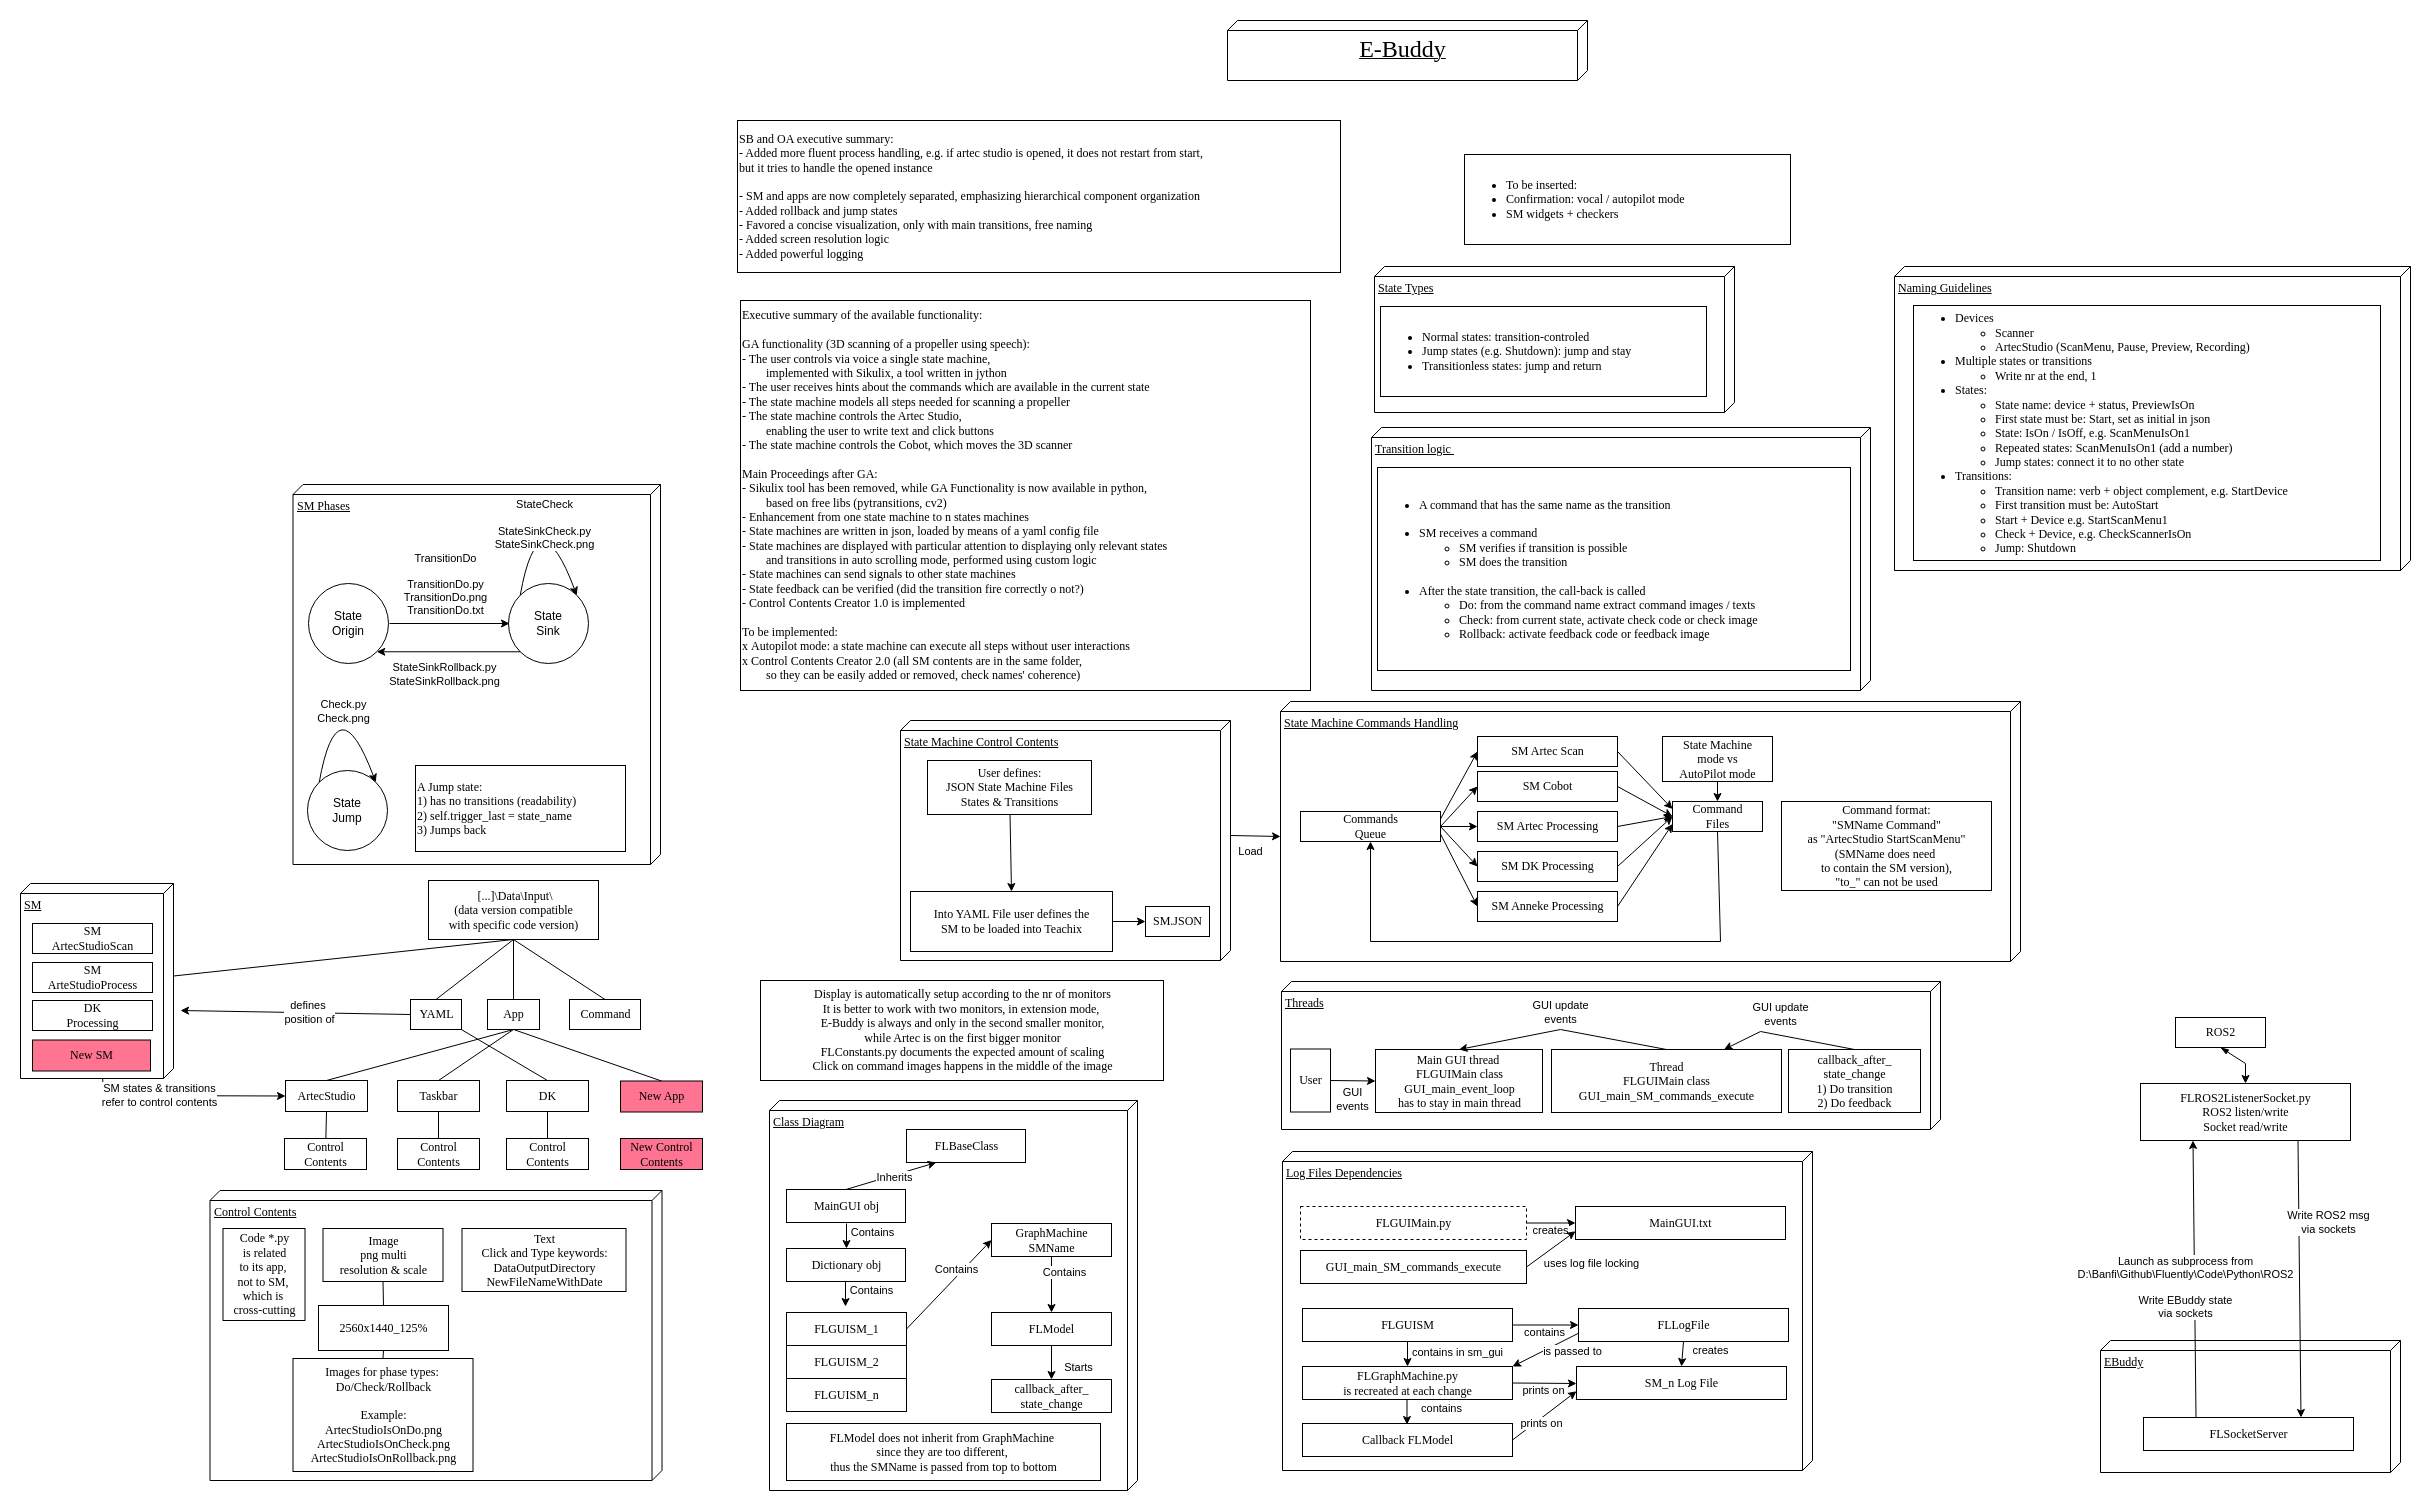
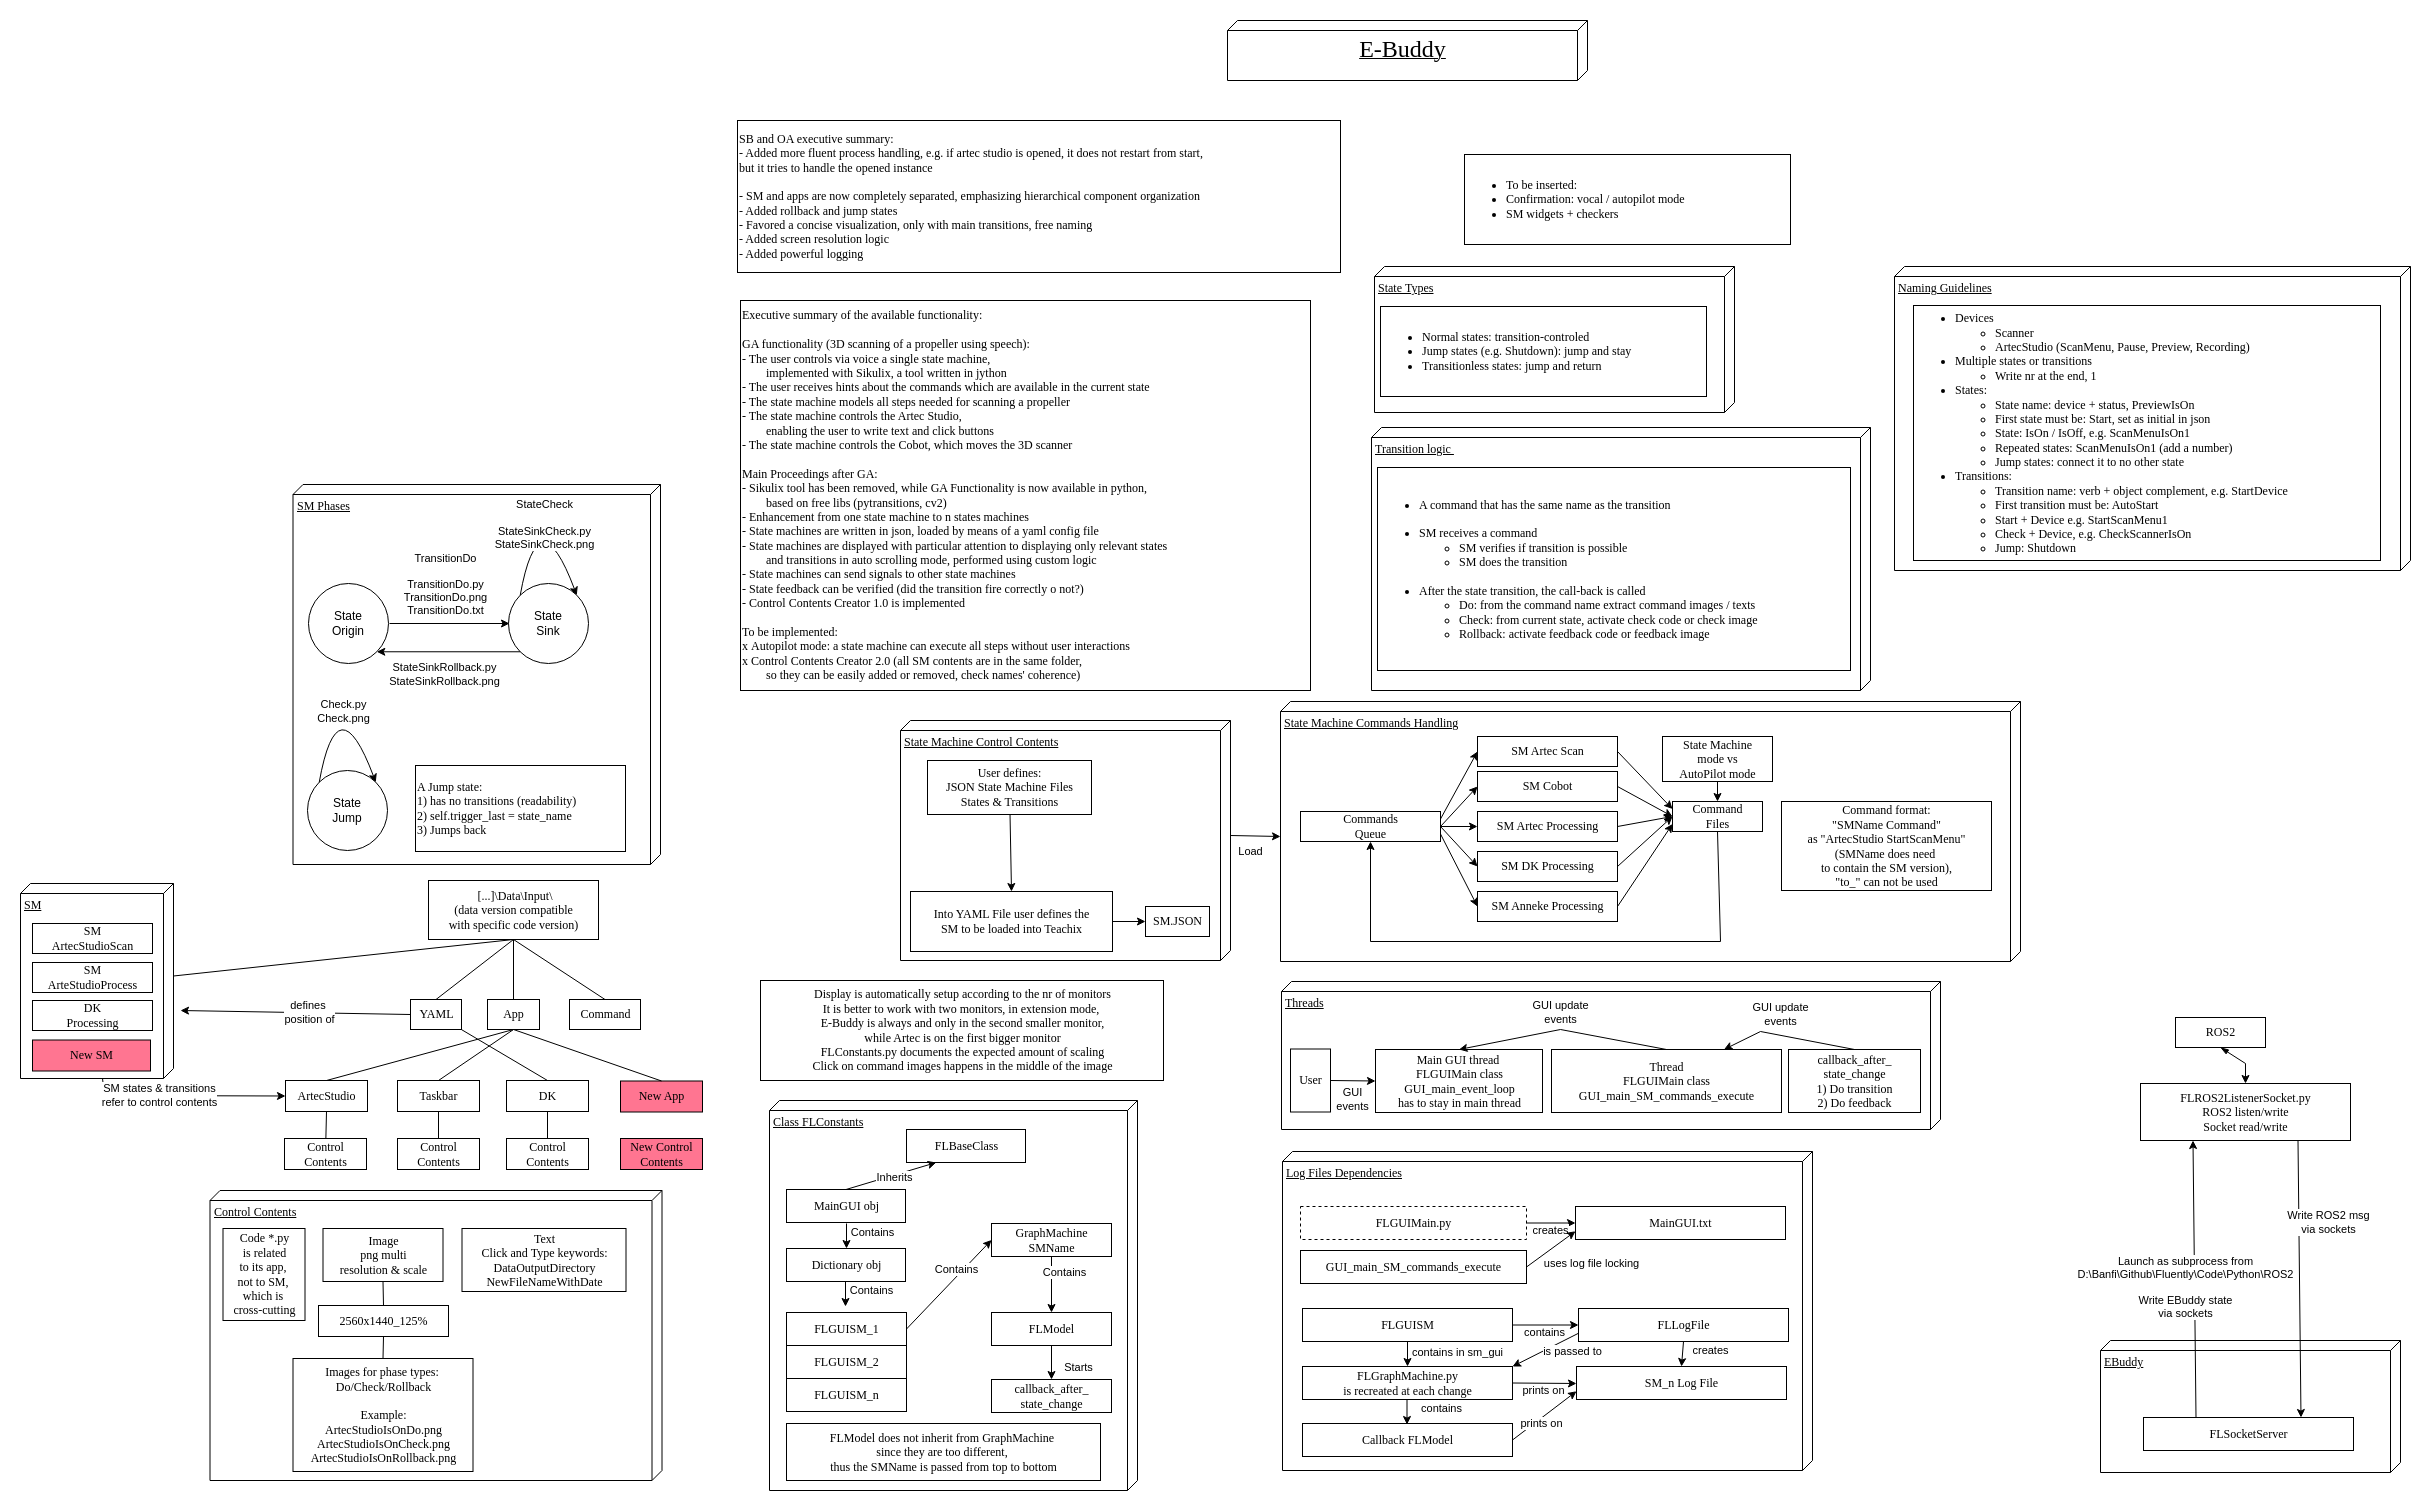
- <mxCell id="4" value="Class Diagram" style="verticalAlign=top;align=left;spacingTop=8;spacingLeft=2;spacingRight=12;shape=cube;size=10;direction=south;fontStyle=4;html=1;rounded=0;shadow=0;comic=0;labelBackgroundColor=none;strokeWidth=1;fontFamily=Verdana;fontSize=12" parent="1" vertex="1"><mxGeometry x="769" y="1100" width="368" height="390" as="geometry" /></mxCell>
+ <mxCell id="4" value="Class FLConstants" style="verticalAlign=top;align=left;spacingTop=8;spacingLeft=2;spacingRight=12;shape=cube;size=10;direction=south;fontStyle=4;html=1;rounded=0;shadow=0;comic=0;labelBackgroundColor=none;strokeWidth=1;fontFamily=Verdana;fontSize=12" parent="1" vertex="1"><mxGeometry x="769" y="1100" width="368" height="390" as="geometry" /></mxCell>
- <mxCell id="127" value="2560x1440_125%" style="html=1;rounded=0;shadow=0;comic=0;labelBackgroundColor=none;strokeWidth=1;fontFamily=Verdana;fontSize=12;align=center;" parent="1" vertex="1"><mxGeometry x="318" y="1305" width="130" height="45" as="geometry" /></mxCell>
+ <mxCell id="127" value="2560x1440_125%" style="html=1;rounded=0;shadow=0;comic=0;labelBackgroundColor=none;strokeWidth=1;fontFamily=Verdana;fontSize=12;align=center;" parent="1" vertex="1"><mxGeometry x="318" y="1305" width="130" height="31" as="geometry" /></mxCell>
